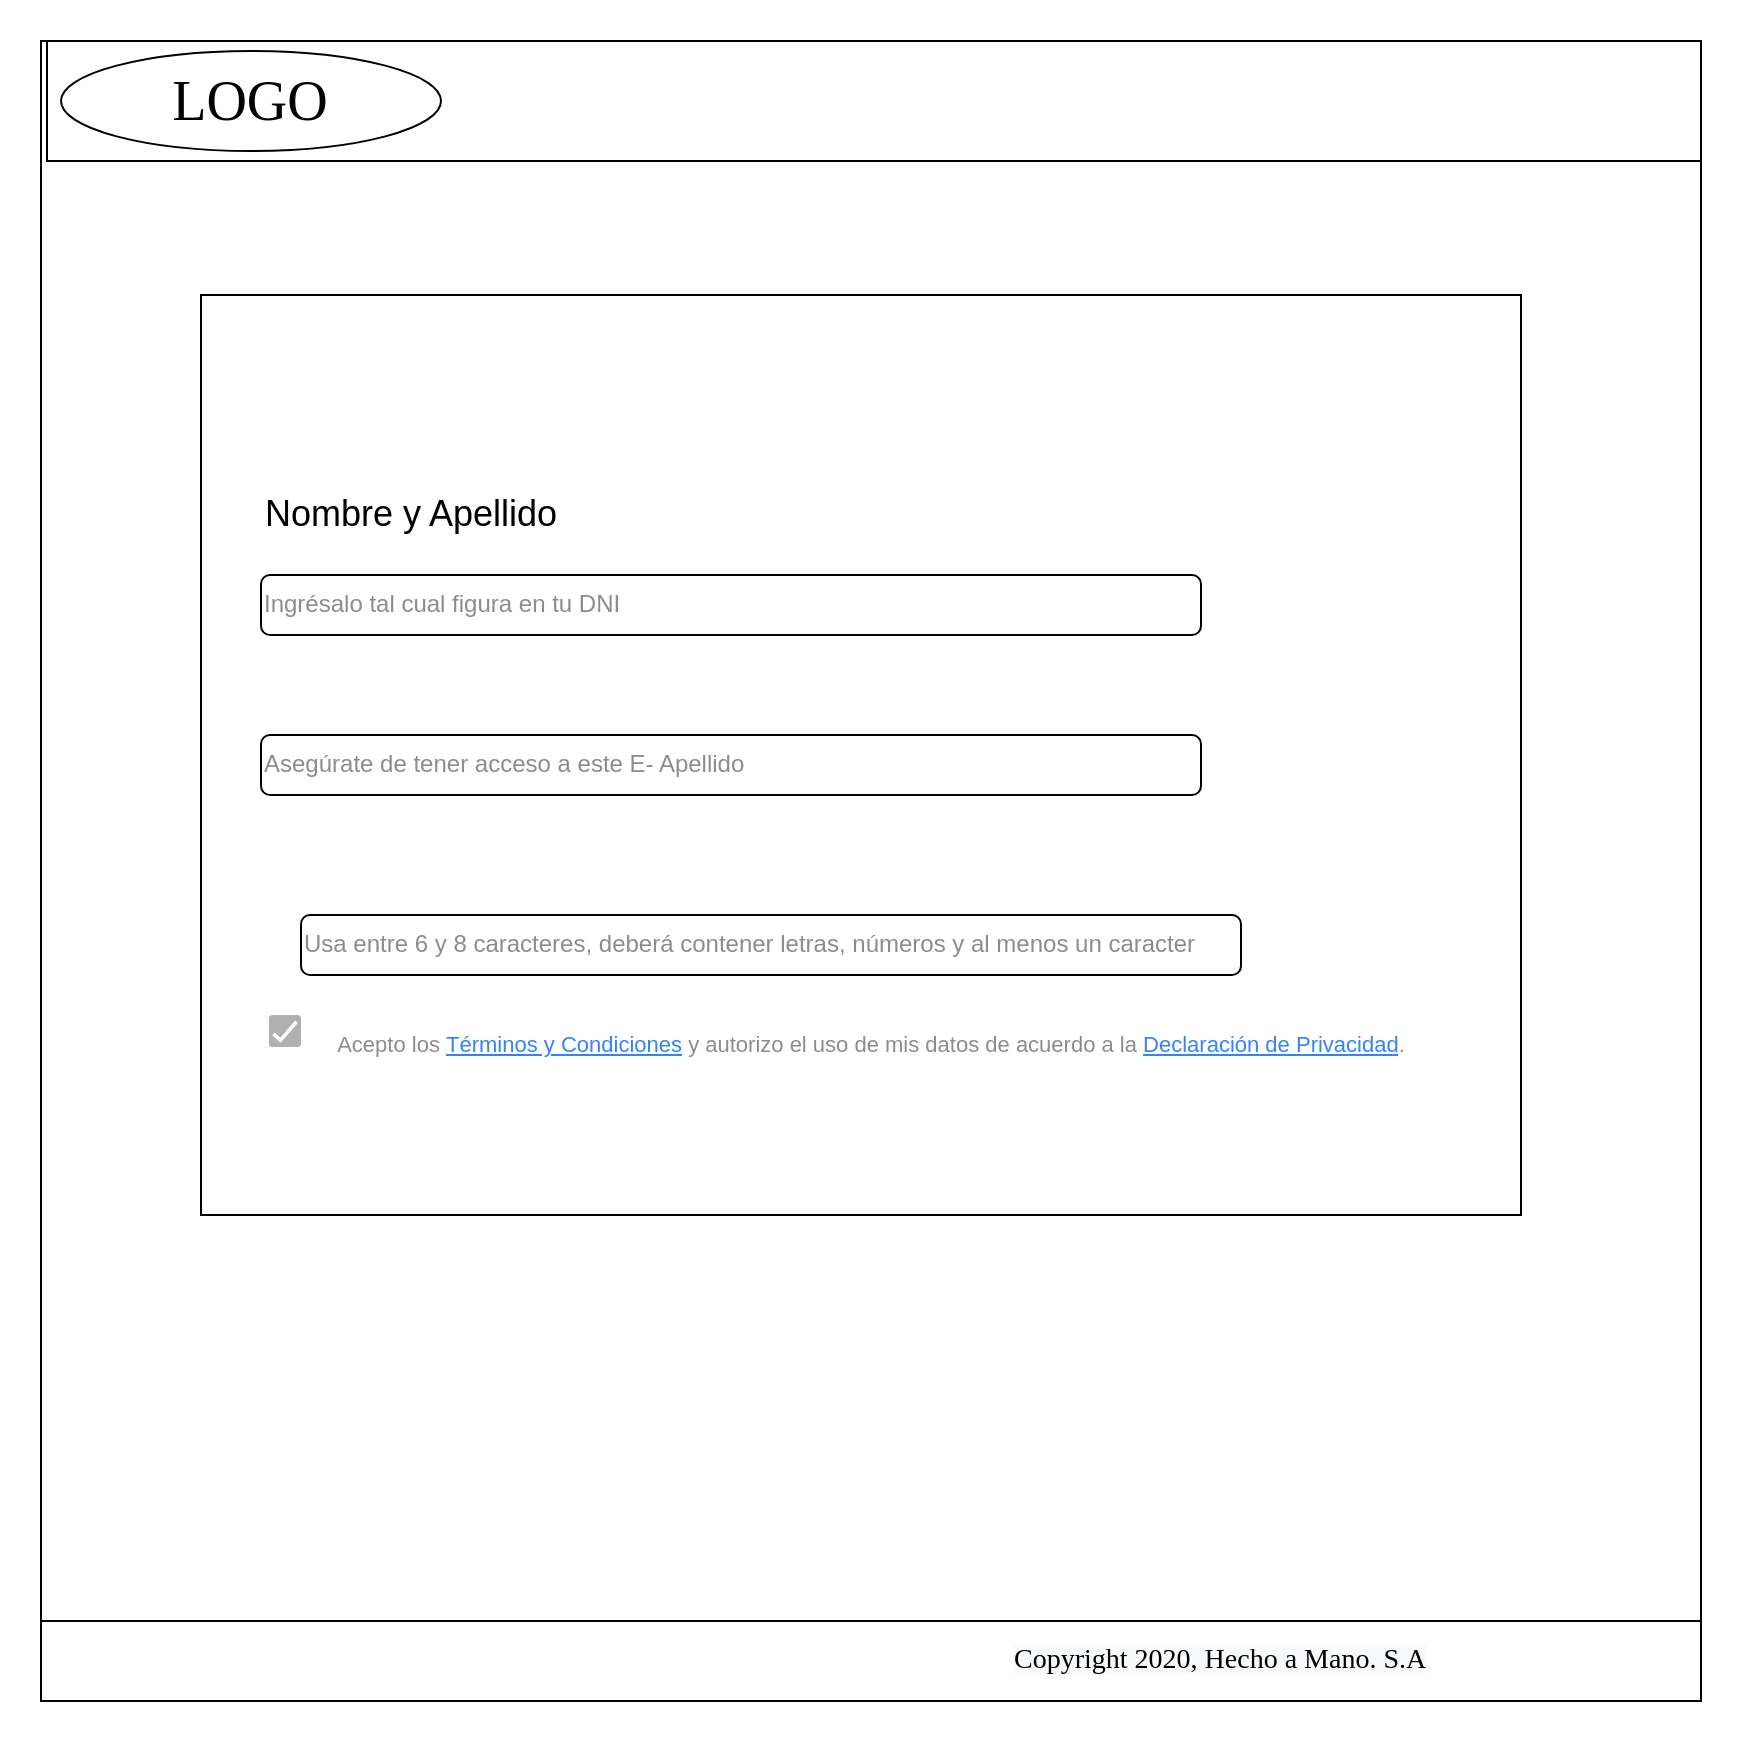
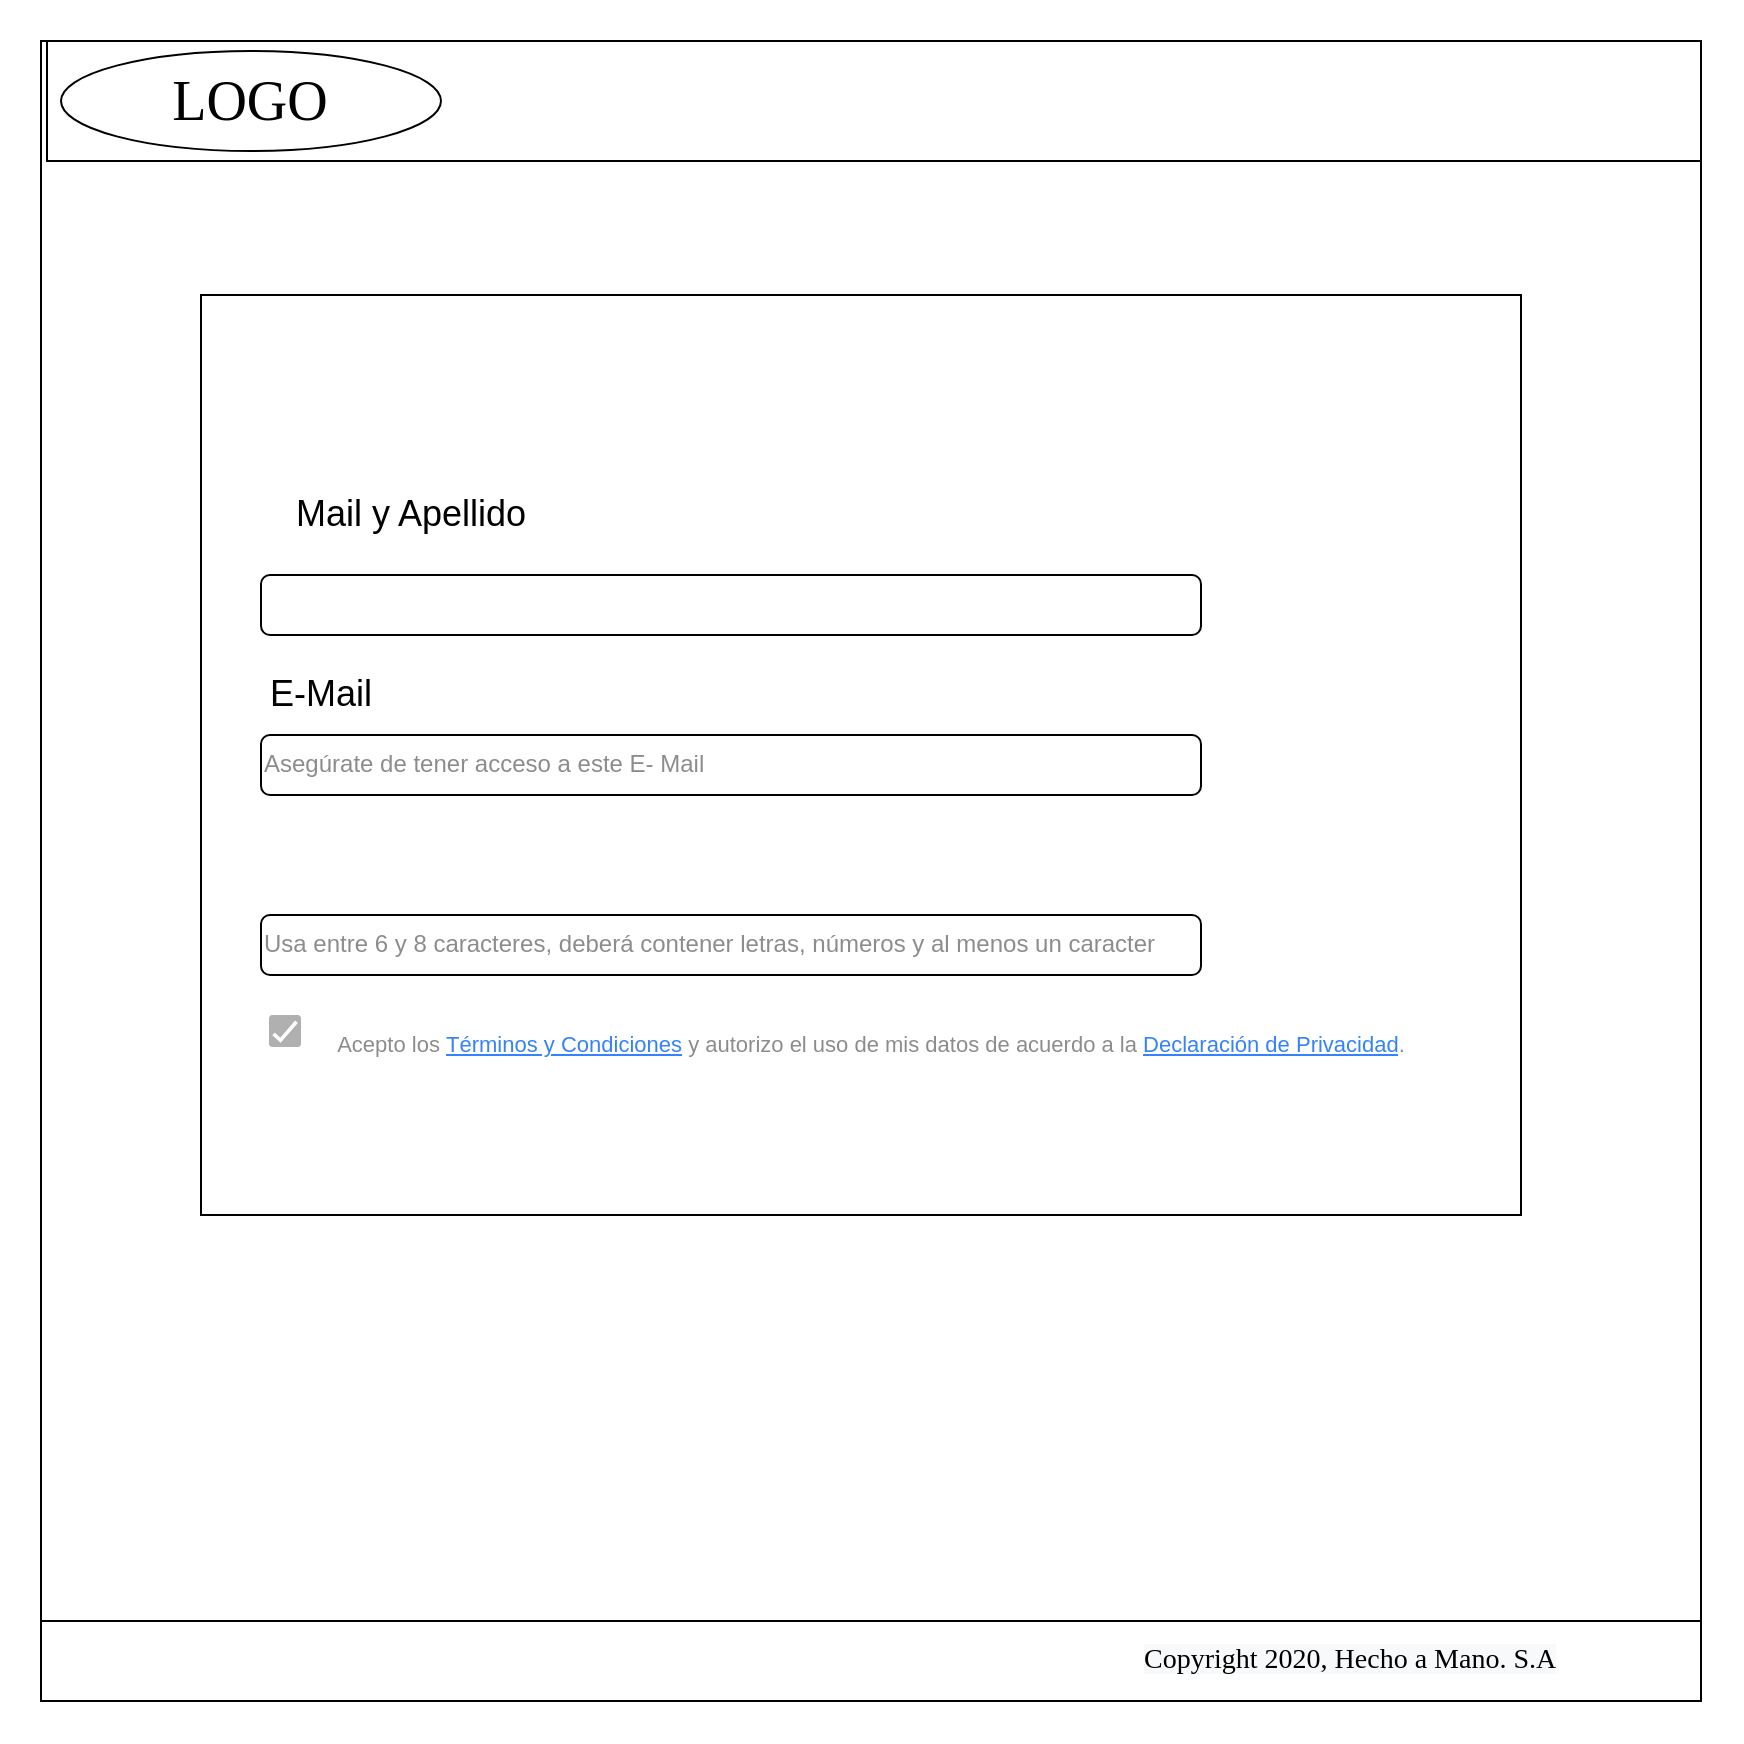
- <mxCell id="6" value="&lt;span style=&quot;font-size: 18px ; text-align: left ; background-color: rgb(255 , 255 , 255)&quot;&gt;Nombre y Apellido&lt;/span&gt;" style="text;html=1;resizable=0;autosize=1;align=center;verticalAlign=middle;points=[];fillColor=none;strokeColor=none;rounded=0;" vertex="1" parent="1"><mxGeometry x="125" y="247" width="160" height="20" as="geometry" /></mxCell>
+ <mxCell id="6" value="&lt;span style=&quot;font-size: 18px ; text-align: left ; background-color: rgb(255 , 255 , 255)&quot;&gt;Mail y Apellido&lt;/span&gt;" style="text;html=1;resizable=0;autosize=1;align=center;verticalAlign=middle;points=[];fillColor=none;strokeColor=none;rounded=0;" vertex="1" parent="1"><mxGeometry x="125" y="247" width="160" height="20" as="geometry" /></mxCell>
- <mxCell id="11" value="&lt;span style=&quot;color: rgba(0 , 0 , 0 , 0.45) ; background-color: rgb(255 , 255 , 255)&quot;&gt;&lt;font style=&quot;font-size: 12px&quot;&gt;Ingrésalo tal cual figura en tu DNI&amp;nbsp;&lt;/font&gt;&lt;/span&gt;" style="text;html=1;resizable=0;autosize=1;align=left;verticalAlign=middle;points=[];fillColor=none;strokeColor=none;rounded=0;" vertex="1" parent="1"><mxGeometry x="130" y="292" width="200" height="20" as="geometry" /></mxCell>
+ <mxCell id="12" value="&lt;span style=&quot;font-size: 18px ; text-align: left ; background-color: rgb(255 , 255 , 255)&quot;&gt;E-Mail&lt;/span&gt;" style="text;html=1;resizable=0;autosize=1;align=center;verticalAlign=middle;points=[];fillColor=none;strokeColor=none;rounded=0;" vertex="1" parent="1"><mxGeometry x="125" y="337" width="70" height="20" as="geometry" /></mxCell>
- <mxCell id="8" value="&lt;span style=&quot;color: rgba(0 , 0 , 0 , 0.45) ; background-color: rgb(255 , 255 , 255)&quot;&gt;&lt;font style=&quot;font-size: 12px&quot;&gt;Asegúrate de tener acceso a este E- Apellido&amp;nbsp; &amp;nbsp;&lt;/font&gt;&lt;/span&gt;" style="rounded=1;whiteSpace=wrap;html=1;align=left;" vertex="1" parent="1"><mxGeometry x="130" y="367" width="470" height="30" as="geometry" /></mxCell>
+ <mxCell id="8" value="&lt;span style=&quot;color: rgba(0 , 0 , 0 , 0.45) ; background-color: rgb(255 , 255 , 255)&quot;&gt;&lt;font style=&quot;font-size: 12px&quot;&gt;Asegúrate de tener acceso a este E- Mail&amp;nbsp; &amp;nbsp;&lt;/font&gt;&lt;/span&gt;" style="rounded=1;whiteSpace=wrap;html=1;align=left;" vertex="1" parent="1"><mxGeometry x="130" y="367" width="470" height="30" as="geometry" /></mxCell>
- <mxCell id="9" value="&lt;span style=&quot;color: rgba(0 , 0 , 0 , 0.45) ; background-color: rgb(255 , 255 , 255)&quot;&gt;&lt;font style=&quot;font-size: 12px&quot;&gt;Usa entre 6 y 8 caracteres, deberá contener letras, números y al menos un caracter&amp;nbsp;&lt;/font&gt;&lt;/span&gt;" style="rounded=1;whiteSpace=wrap;html=1;align=left;" vertex="1" parent="1"><mxGeometry x="150" y="457" width="470" height="30" as="geometry" /></mxCell>
+ <mxCell id="9" value="&lt;span style=&quot;color: rgba(0 , 0 , 0 , 0.45) ; background-color: rgb(255 , 255 , 255)&quot;&gt;&lt;font style=&quot;font-size: 12px&quot;&gt;Usa entre 6 y 8 caracteres, deberá contener letras, números y al menos un caracter&amp;nbsp;&lt;/font&gt;&lt;/span&gt;" style="rounded=1;whiteSpace=wrap;html=1;align=left;" vertex="1" parent="1"><mxGeometry x="130" y="457" width="470" height="30" as="geometry" /></mxCell>
- <mxCell id="15" value="&lt;meta charset=&quot;utf-8&quot;&gt;&lt;span style=&quot;color: rgb(0, 0, 0); font-family: verdana; font-size: 14px; font-style: normal; font-weight: 400; letter-spacing: normal; text-align: left; text-indent: 0px; text-transform: none; word-spacing: 0px; background-color: rgb(248, 249, 250); display: inline; float: none;&quot;&gt;Copyright 2020, Hecho a Mano. S.A&lt;/span&gt;" style="text;whiteSpace=wrap;html=1;" vertex="1" parent="1"><mxGeometry x="505" y="815" width="280" height="30" as="geometry" /></mxCell>
+ <mxCell id="15" value="&lt;meta charset=&quot;utf-8&quot;&gt;&lt;span style=&quot;color: rgb(0, 0, 0); font-family: verdana; font-size: 14px; font-style: normal; font-weight: 400; letter-spacing: normal; text-align: left; text-indent: 0px; text-transform: none; word-spacing: 0px; background-color: rgb(248, 249, 250); display: inline; float: none;&quot;&gt;Copyright 2020, Hecho a Mano. S.A&lt;/span&gt;" style="text;whiteSpace=wrap;html=1;" vertex="1" parent="1"><mxGeometry x="570" y="815" width="280" height="30" as="geometry" /></mxCell>
